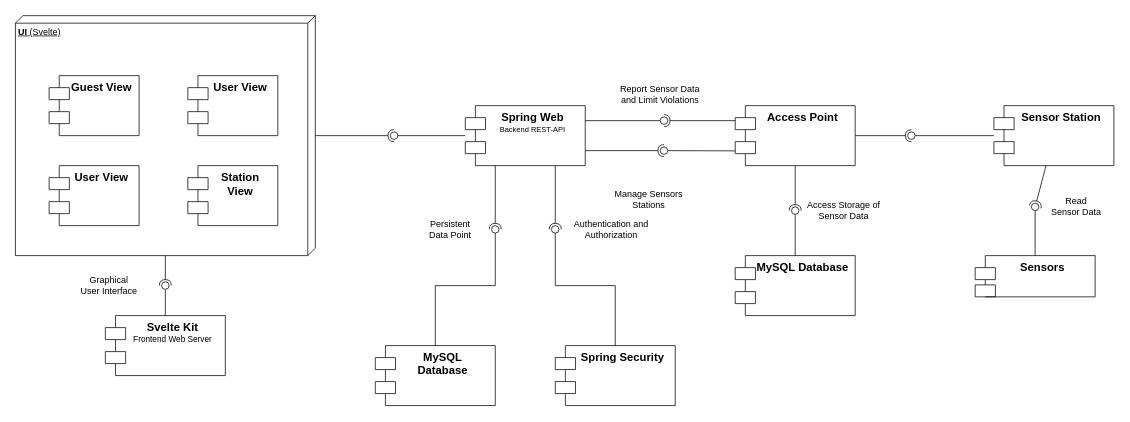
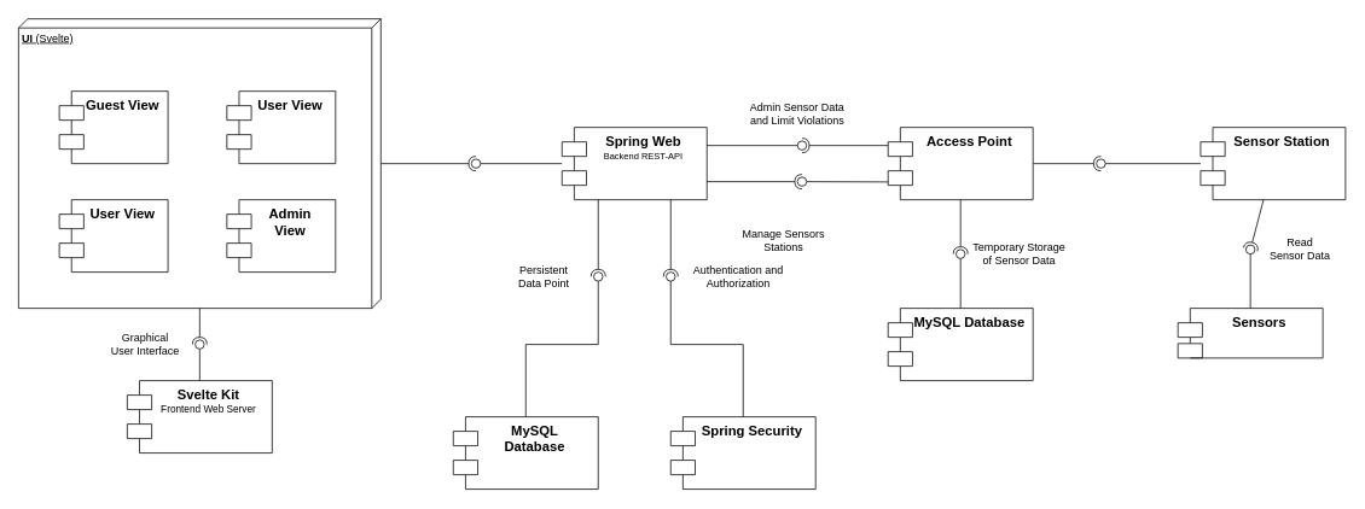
- <mxCell id="42" value="Report Sensor Data and Limit Violations" style="text;html=1;strokeColor=none;fillColor=none;align=center;verticalAlign=middle;whiteSpace=wrap;rounded=0;" parent="1" vertex="1"><mxGeometry x="820" y="110" width="120" height="30" as="geometry" /></mxCell>
+ <mxCell id="42" value="Admin Sensor Data and Limit Violations" style="text;html=1;strokeColor=none;fillColor=none;align=center;verticalAlign=middle;whiteSpace=wrap;rounded=0;" parent="1" vertex="1"><mxGeometry x="820" y="110" width="120" height="30" as="geometry" /></mxCell>
- <mxCell id="12" value="&lt;font style=&quot;font-size: 15px;&quot;&gt;&lt;b&gt;Station&lt;br&gt;View&lt;/b&gt;&lt;/font&gt;" style="shape=module;align=left;spacingLeft=20;align=center;verticalAlign=top;whiteSpace=wrap;html=1;jettyWidth=27;jettyHeight=16;" parent="1" vertex="1"><mxGeometry x="250" y="220" width="120" height="80" as="geometry" /></mxCell>
+ <mxCell id="12" value="&lt;font style=&quot;font-size: 15px;&quot;&gt;&lt;b&gt;Admin&lt;br&gt;View&lt;/b&gt;&lt;/font&gt;" style="shape=module;align=left;spacingLeft=20;align=center;verticalAlign=top;whiteSpace=wrap;html=1;jettyWidth=27;jettyHeight=16;" parent="1" vertex="1"><mxGeometry x="250" y="220" width="120" height="80" as="geometry" /></mxCell>
- <mxCell id="48" value="Access Storage of Sensor Data" style="text;html=1;strokeColor=none;fillColor=none;align=center;verticalAlign=middle;whiteSpace=wrap;rounded=0;" parent="1" vertex="1"><mxGeometry x="1070" y="265" width="110" height="30" as="geometry" /></mxCell>
+ <mxCell id="48" value="Temporary Storage of Sensor Data" style="text;html=1;strokeColor=none;fillColor=none;align=center;verticalAlign=middle;whiteSpace=wrap;rounded=0;" parent="1" vertex="1"><mxGeometry x="1070" y="265" width="110" height="30" as="geometry" /></mxCell>
- <mxCell id="11" value="Graphical User Interface" style="text;html=1;strokeColor=none;fillColor=none;align=center;verticalAlign=middle;whiteSpace=wrap;rounded=0;" parent="1" vertex="1"><mxGeometry x="105" y="365" width="80" height="30" as="geometry" /></mxCell>
+ <mxCell id="11" value="Graphical User Interface" style="text;html=1;strokeColor=none;fillColor=none;align=center;verticalAlign=middle;whiteSpace=wrap;rounded=0;" parent="1" vertex="1"><mxGeometry x="120" y="365" width="80" height="30" as="geometry" /></mxCell>
